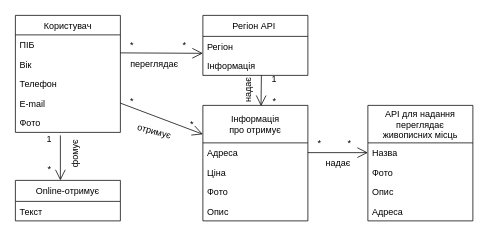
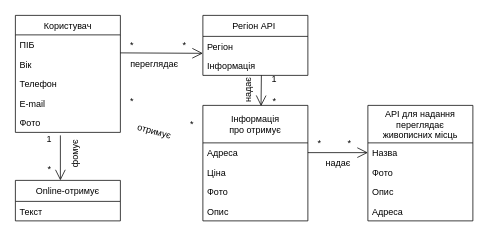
- <mxCell id="35" value="" style="endArrow=none;html=1;startSize=12;startArrow=open;startFill=0;entryX=1;entryY=0.5;entryDx=0;entryDy=0;exitX=0;exitY=0.25;exitDx=0;exitDy=0;" parent="1" source="16" target="6" edge="1"><mxGeometry relative="1" as="geometry"><mxPoint x="410" y="213" as="sourcePoint" /><mxPoint x="360" y="213" as="targetPoint" /><Array as="points" /></mxGeometry></mxCell>
